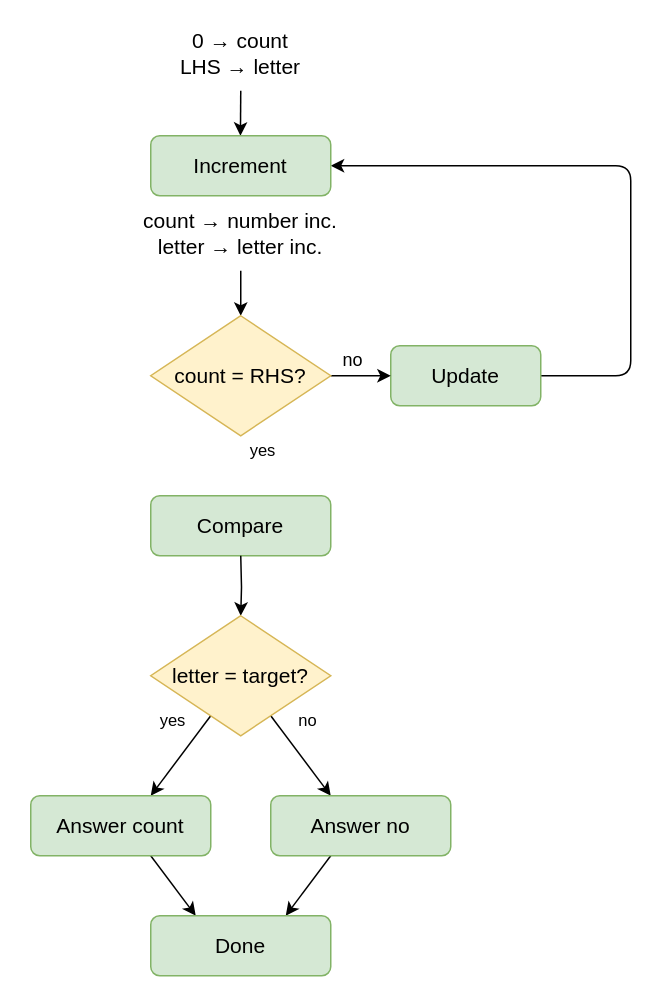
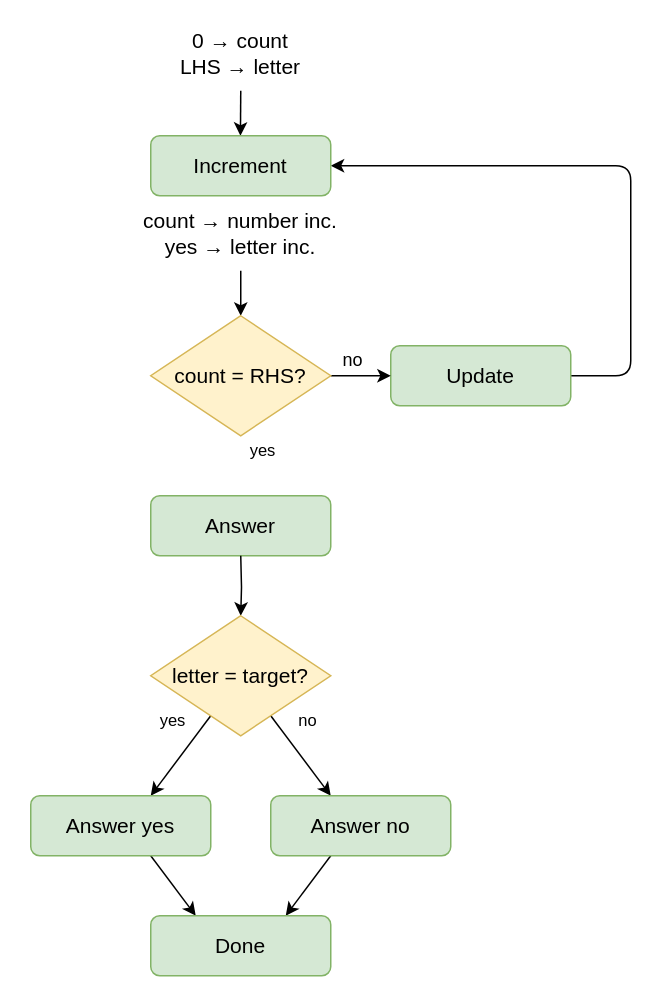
- <mxCell id="16" value="&lt;div style=&quot;font-size: 14px;&quot;&gt;count → number inc.&lt;/div&gt;&lt;div style=&quot;font-size: 14px;&quot;&gt;letter → letter inc.&lt;br style=&quot;font-size: 14px;&quot;&gt;&lt;/div&gt;" style="text;html=1;strokeColor=none;fillColor=none;align=center;verticalAlign=middle;whiteSpace=wrap;rounded=0;fontSize=14;" parent="1" vertex="1"><mxGeometry x="90" y="140" width="140" height="30" as="geometry" /></mxCell>
+ <mxCell id="16" value="&lt;div style=&quot;font-size: 14px;&quot;&gt;count → number inc.&lt;/div&gt;&lt;div style=&quot;font-size: 14px;&quot;&gt;yes → letter inc.&lt;br style=&quot;font-size: 14px;&quot;&gt;&lt;/div&gt;" style="text;html=1;strokeColor=none;fillColor=none;align=center;verticalAlign=middle;whiteSpace=wrap;rounded=0;fontSize=14;" parent="1" vertex="1"><mxGeometry x="90" y="140" width="140" height="30" as="geometry" /></mxCell>
- <mxCell id="4" value="Update" style="rounded=1;whiteSpace=wrap;html=1;fontSize=14;fillColor=#d5e8d4;strokeColor=#82b366;" parent="1" vertex="1"><mxGeometry x="260" y="230" width="100" height="40" as="geometry" /></mxCell>
+ <mxCell id="4" value="Update" style="rounded=1;whiteSpace=wrap;html=1;fontSize=14;fillColor=#d5e8d4;strokeColor=#82b366;" parent="1" vertex="1"><mxGeometry x="260" y="230" width="120" height="40" as="geometry" /></mxCell>
- <mxCell id="19" value="Compare" style="rounded=1;whiteSpace=wrap;html=1;fontSize=14;fillColor=#d5e8d4;strokeColor=#82b366;" parent="1" vertex="1"><mxGeometry x="100" y="330" width="120" height="40" as="geometry" /></mxCell>
+ <mxCell id="19" value="Answer" style="rounded=1;whiteSpace=wrap;html=1;fontSize=14;fillColor=#d5e8d4;strokeColor=#82b366;" parent="1" vertex="1"><mxGeometry x="100" y="330" width="120" height="40" as="geometry" /></mxCell>
- <mxCell id="22" value="Answer count" style="rounded=1;whiteSpace=wrap;html=1;fontSize=14;fillColor=#d5e8d4;strokeColor=#82b366;" parent="1" vertex="1"><mxGeometry x="20" y="530" width="120" height="40" as="geometry" /></mxCell>
+ <mxCell id="22" value="Answer yes" style="rounded=1;whiteSpace=wrap;html=1;fontSize=14;fillColor=#d5e8d4;strokeColor=#82b366;" parent="1" vertex="1"><mxGeometry x="20" y="530" width="120" height="40" as="geometry" /></mxCell>
